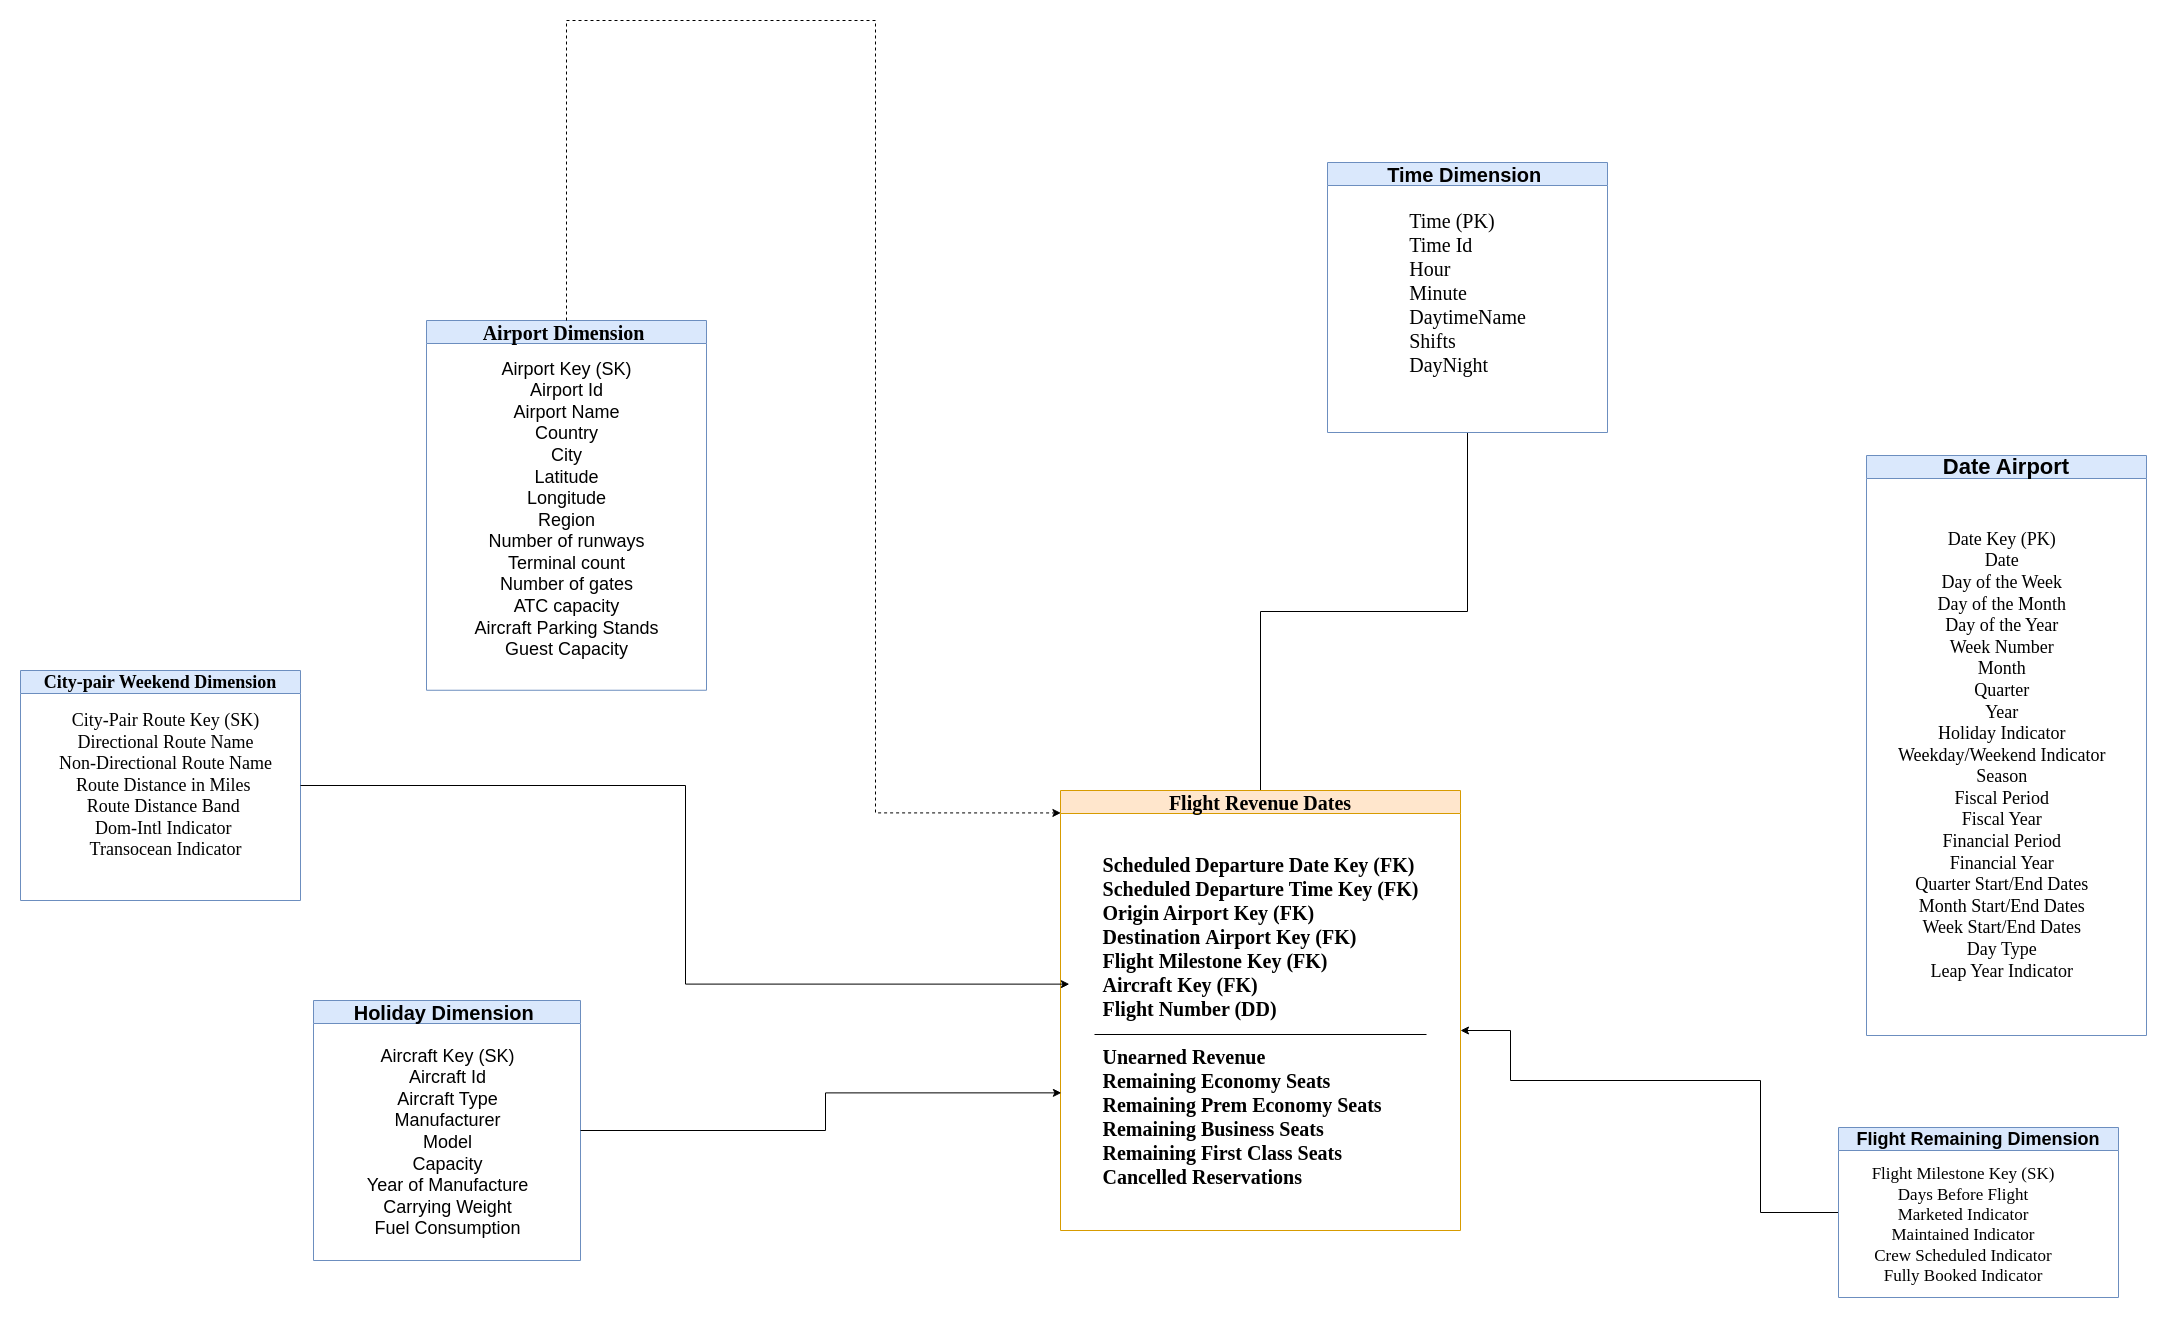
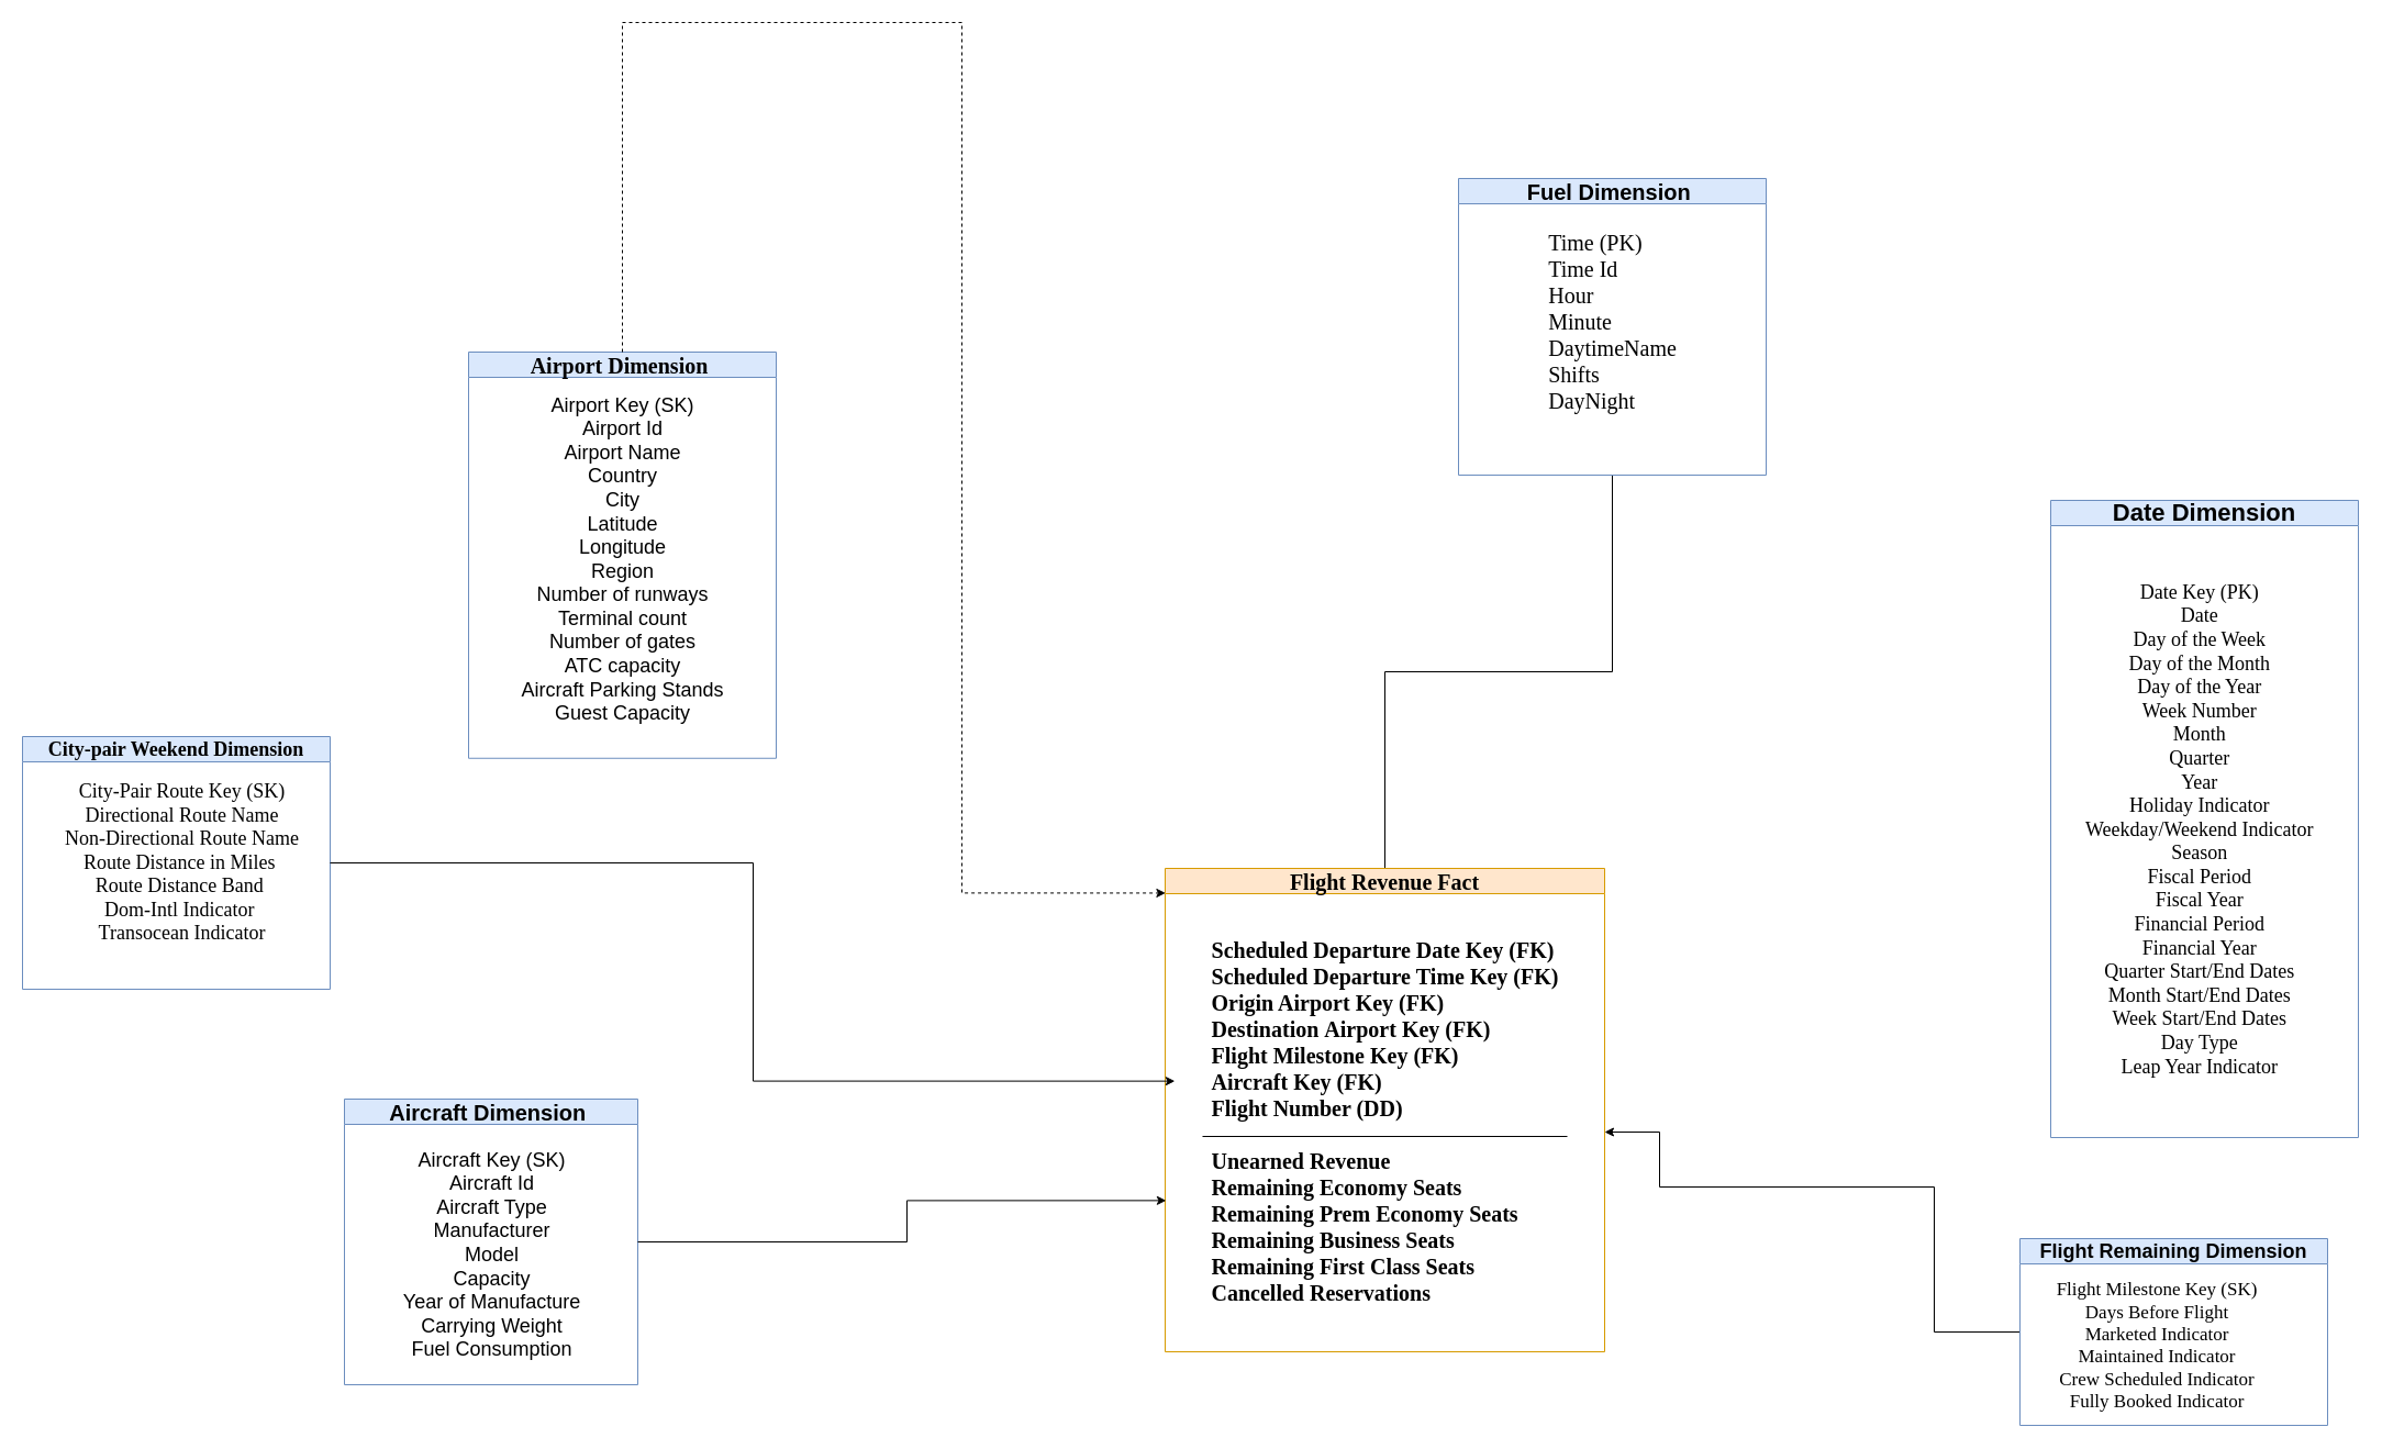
- <mxCell id="3" value="&lt;font style=&quot;font-size: 20px;&quot;&gt;&lt;font style=&quot;font-size: 20px;&quot;&gt;Time&amp;nbsp;&lt;/font&gt;&lt;font style=&quot;font-size: 20px;&quot;&gt;Dimension&amp;nbsp;&lt;/font&gt;&lt;/font&gt;" style="swimlane;whiteSpace=wrap;html=1;fillColor=#dae8fc;strokeColor=#6c8ebf;swimlaneFillColor=default;" vertex="1" parent="1"><mxGeometry x="1327" y="162" width="280" height="270" as="geometry" /></mxCell>
+ <mxCell id="3" value="&lt;font style=&quot;font-size: 20px;&quot;&gt;&lt;font style=&quot;font-size: 20px;&quot;&gt;Fuel&amp;nbsp;&lt;/font&gt;&lt;font style=&quot;font-size: 20px;&quot;&gt;Dimension&amp;nbsp;&lt;/font&gt;&lt;/font&gt;" style="swimlane;whiteSpace=wrap;html=1;fillColor=#dae8fc;strokeColor=#6c8ebf;swimlaneFillColor=default;" vertex="1" parent="1"><mxGeometry x="1327" y="162" width="280" height="270" as="geometry" /></mxCell>
- <mxCell id="5" value="&lt;font style=&quot;font-size: 22px;&quot;&gt;Date Airport&lt;/font&gt;" style="swimlane;whiteSpace=wrap;html=1;fillColor=#dae8fc;strokeColor=#6c8ebf;swimlaneFillColor=default;" vertex="1" parent="1"><mxGeometry x="1866" y="455" width="280" height="580" as="geometry" /></mxCell>
+ <mxCell id="5" value="&lt;font style=&quot;font-size: 22px;&quot;&gt;Date Dimension&lt;/font&gt;" style="swimlane;whiteSpace=wrap;html=1;fillColor=#dae8fc;strokeColor=#6c8ebf;swimlaneFillColor=default;" vertex="1" parent="1"><mxGeometry x="1866" y="455" width="280" height="580" as="geometry" /></mxCell>
- <mxCell id="11" value="Flight Revenue Dates" style="swimlane;whiteSpace=wrap;fontSize=20;fillColor=#ffe6cc;strokeColor=#d79b00;swimlaneFillColor=default;html=1;fontFamily=Tahoma;" vertex="1" parent="1"><mxGeometry x="1060" y="790" width="400" height="440" as="geometry" /></mxCell>
+ <mxCell id="11" value="Flight Revenue Fact" style="swimlane;whiteSpace=wrap;fontSize=20;fillColor=#ffe6cc;strokeColor=#d79b00;swimlaneFillColor=default;html=1;fontFamily=Tahoma;" vertex="1" parent="1"><mxGeometry x="1060" y="790" width="400" height="440" as="geometry" /></mxCell>
- <mxCell id="7" value="&lt;font style=&quot;font-size: 20px;&quot;&gt;Holiday Dimension&amp;nbsp;&lt;/font&gt;" style="swimlane;whiteSpace=wrap;html=1;startSize=23;fontSize=14;swimlaneFillColor=default;fillColor=#dae8fc;strokeColor=#6c8ebf;" vertex="1" parent="1"><mxGeometry x="313" y="1000" width="267" height="260" as="geometry" /></mxCell>
+ <mxCell id="7" value="&lt;font style=&quot;font-size: 20px;&quot;&gt;Aircraft Dimension&amp;nbsp;&lt;/font&gt;" style="swimlane;whiteSpace=wrap;html=1;startSize=23;fontSize=14;swimlaneFillColor=default;fillColor=#dae8fc;strokeColor=#6c8ebf;" vertex="1" parent="1"><mxGeometry x="313" y="1000" width="267" height="260" as="geometry" /></mxCell>
